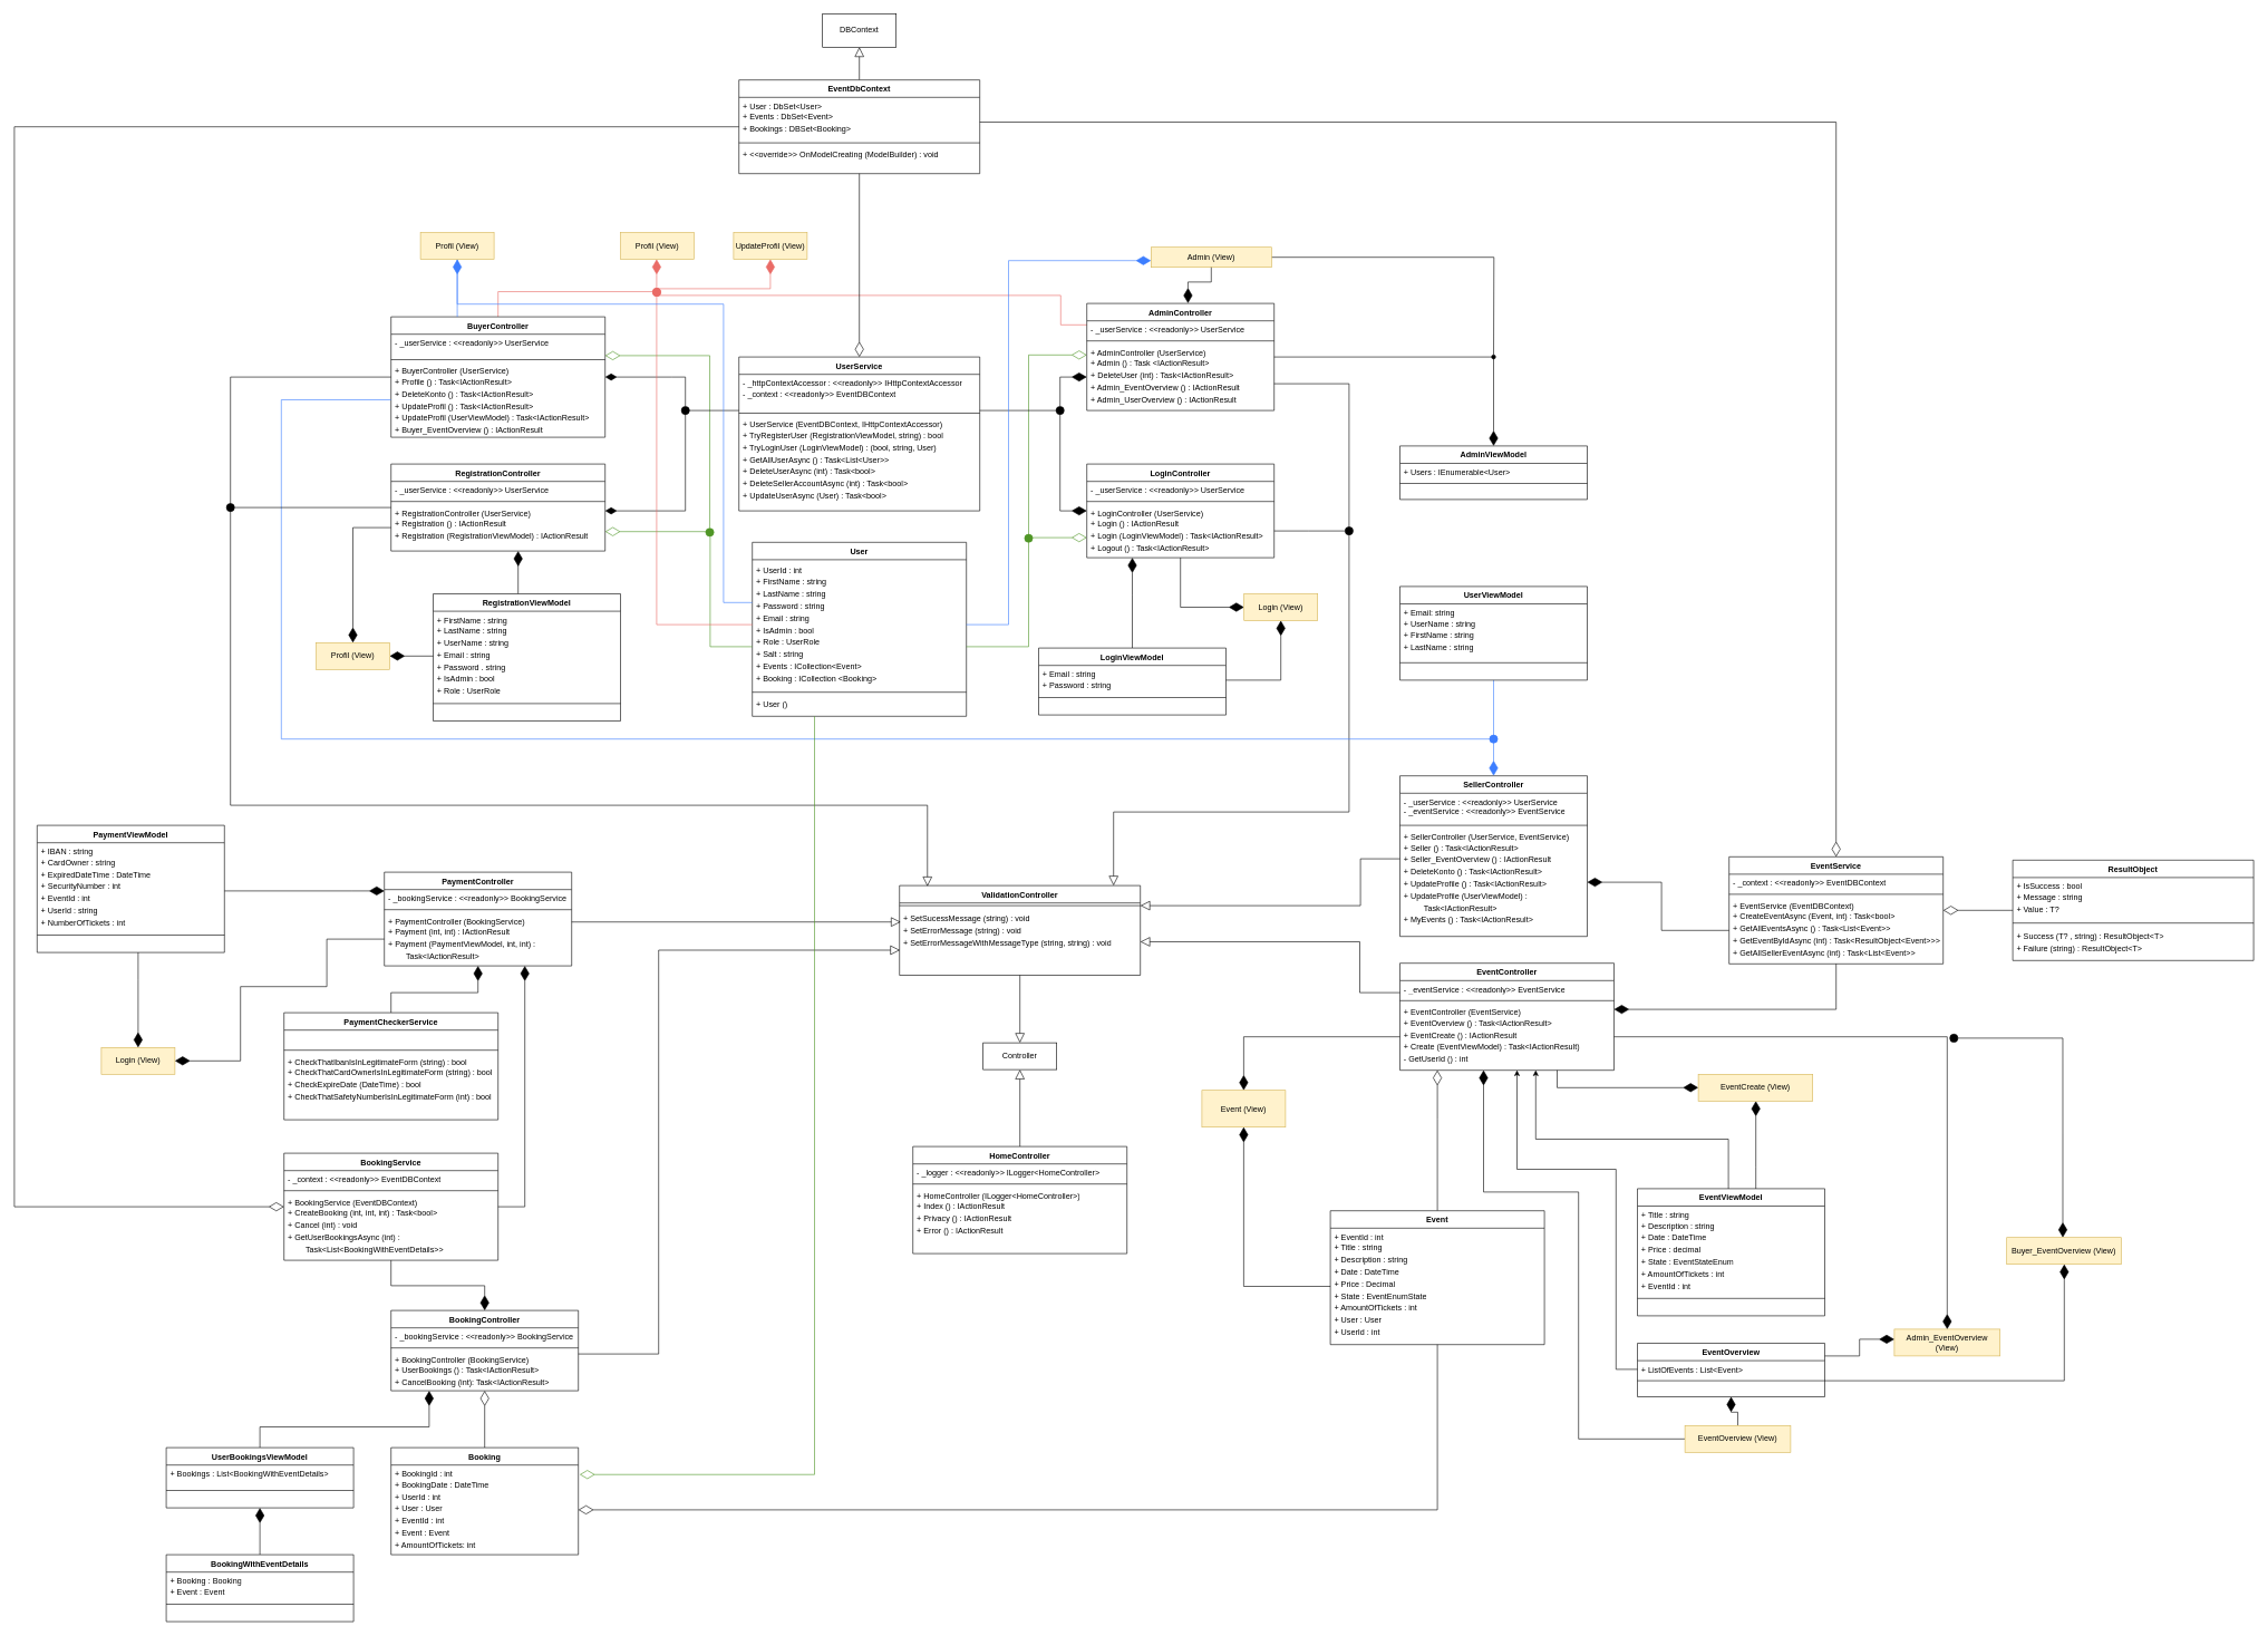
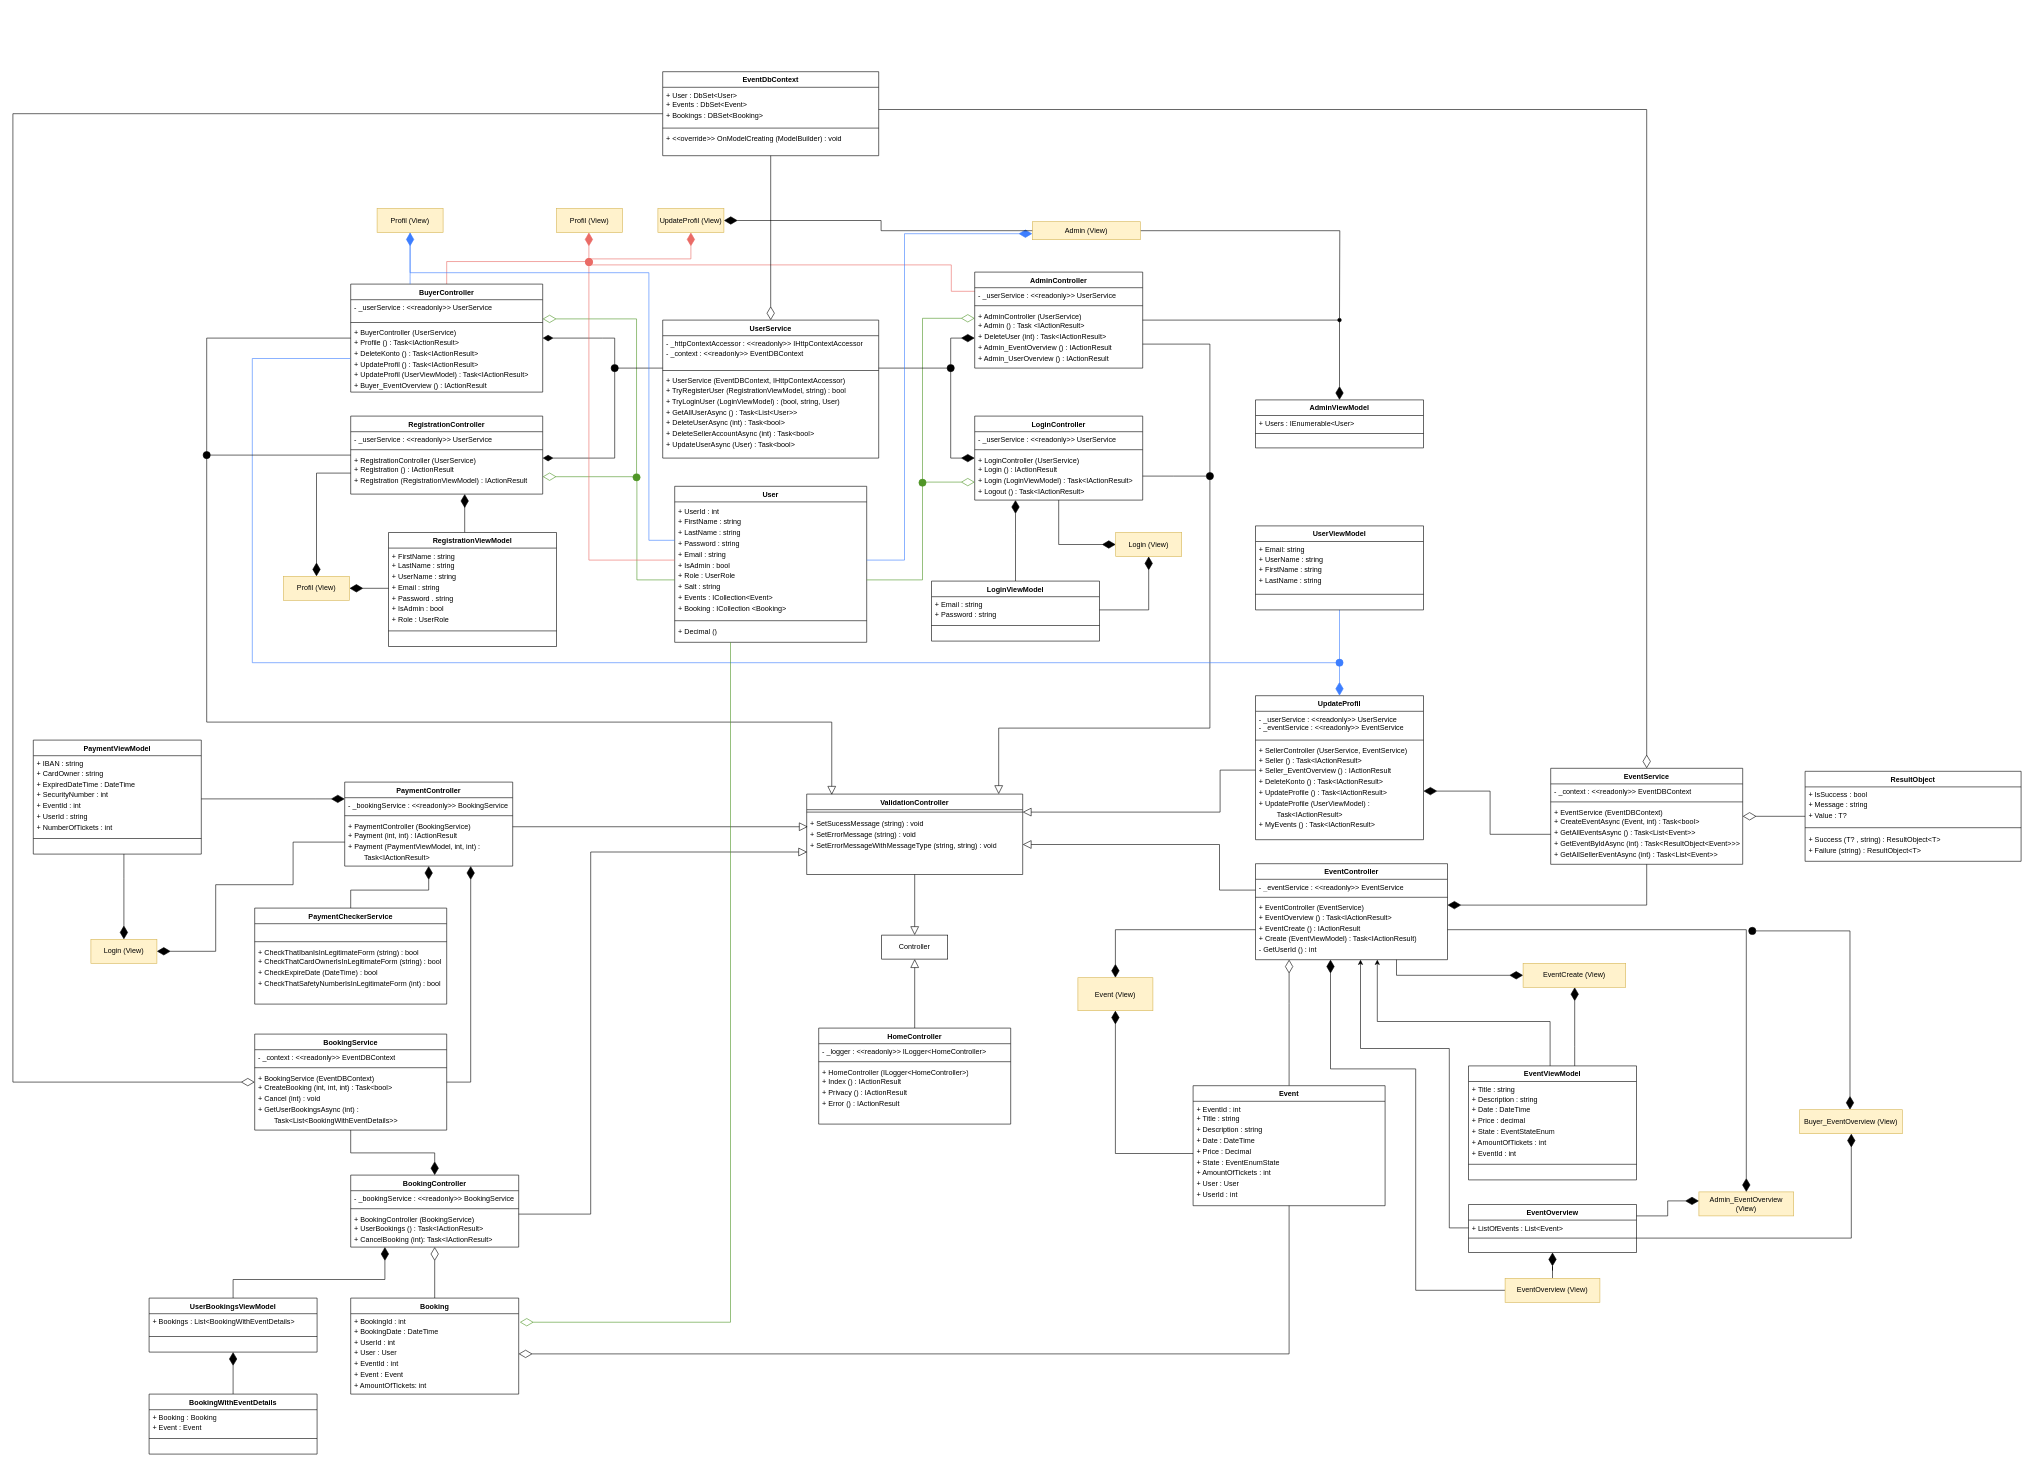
- <mxCell id="135" value="DBContext" style="html=1;whiteSpace=wrap;" parent="1" vertex="1"><mxGeometry x="1228" y="20" width="110" height="50" as="geometry" /></mxCell>
- <mxCell id="136" value="" style="html=1;verticalAlign=bottom;endArrow=block;curved=0;rounded=0;endFill=0;endSize=12;" parent="1" source="188" target="135" edge="1"><mxGeometry x="0.004" width="80" relative="1" as="geometry"><mxPoint x="1283" y="-157" as="sourcePoint" /><mxPoint x="1533" y="-37" as="targetPoint" /><mxPoint as="offset" /></mxGeometry></mxCell>
- <mxCell id="160" style="edgeStyle=orthogonalEdgeStyle;rounded=0;orthogonalLoop=1;jettySize=auto;html=1;entryX=0.54;entryY=-0.002;entryDx=0;entryDy=0;entryPerimeter=0;endArrow=diamondThin;endFill=1;endSize=20;" parent="1" source="159" target="6" edge="1"><mxGeometry relative="1" as="geometry" /></mxCell>
+ <mxCell id="160" style="edgeStyle=orthogonalEdgeStyle;rounded=0;orthogonalLoop=1;jettySize=auto;html=1;endArrow=diamondThin;endFill=1;endSize=20;" parent="1" source="159" target="170" edge="1"><mxGeometry relative="1" as="geometry" /></mxCell>
- <mxCell id="72" value="+ User ()" style="text;strokeColor=none;fillColor=none;align=left;verticalAlign=top;spacingLeft=4;spacingRight=4;overflow=hidden;rotatable=0;points=[[0,0.5],[1,0.5]];portConstraint=eastwest;whiteSpace=wrap;html=1;" parent="69" vertex="1"><mxGeometry y="228" width="320" height="32" as="geometry" /></mxCell>
+ <mxCell id="72" value="+ Decimal ()" style="text;strokeColor=none;fillColor=none;align=left;verticalAlign=top;spacingLeft=4;spacingRight=4;overflow=hidden;rotatable=0;points=[[0,0.5],[1,0.5]];portConstraint=eastwest;whiteSpace=wrap;html=1;" parent="69" vertex="1"><mxGeometry y="228" width="320" height="32" as="geometry" /></mxCell>
- <mxCell id="51" value="SellerController" style="swimlane;fontStyle=1;align=center;verticalAlign=top;childLayout=stackLayout;horizontal=1;startSize=26;horizontalStack=0;resizeParent=1;resizeParentMax=0;resizeLast=0;collapsible=1;marginBottom=0;whiteSpace=wrap;html=1;" parent="1" vertex="1"><mxGeometry x="2091" y="1159" width="280" height="240" as="geometry" /></mxCell>
+ <mxCell id="51" value="UpdateProfil" style="swimlane;fontStyle=1;align=center;verticalAlign=top;childLayout=stackLayout;horizontal=1;startSize=26;horizontalStack=0;resizeParent=1;resizeParentMax=0;resizeLast=0;collapsible=1;marginBottom=0;whiteSpace=wrap;html=1;" parent="1" vertex="1"><mxGeometry x="2091" y="1159" width="280" height="240" as="geometry" /></mxCell>
- <mxCell id="177" value="EventOverview (View)" style="html=1;whiteSpace=wrap;fillColor=#fff2cc;strokeColor=#d6b656;" parent="1" vertex="1"><mxGeometry x="2517" y="2130" width="158" height="40" as="geometry" /></mxCell>
+ <mxCell id="177" value="EventOverview (View)" style="html=1;whiteSpace=wrap;fillColor=#fff2cc;strokeColor=#d6b656;" parent="1" vertex="1"><mxGeometry x="2507" y="2130" width="158" height="40" as="geometry" /></mxCell>
